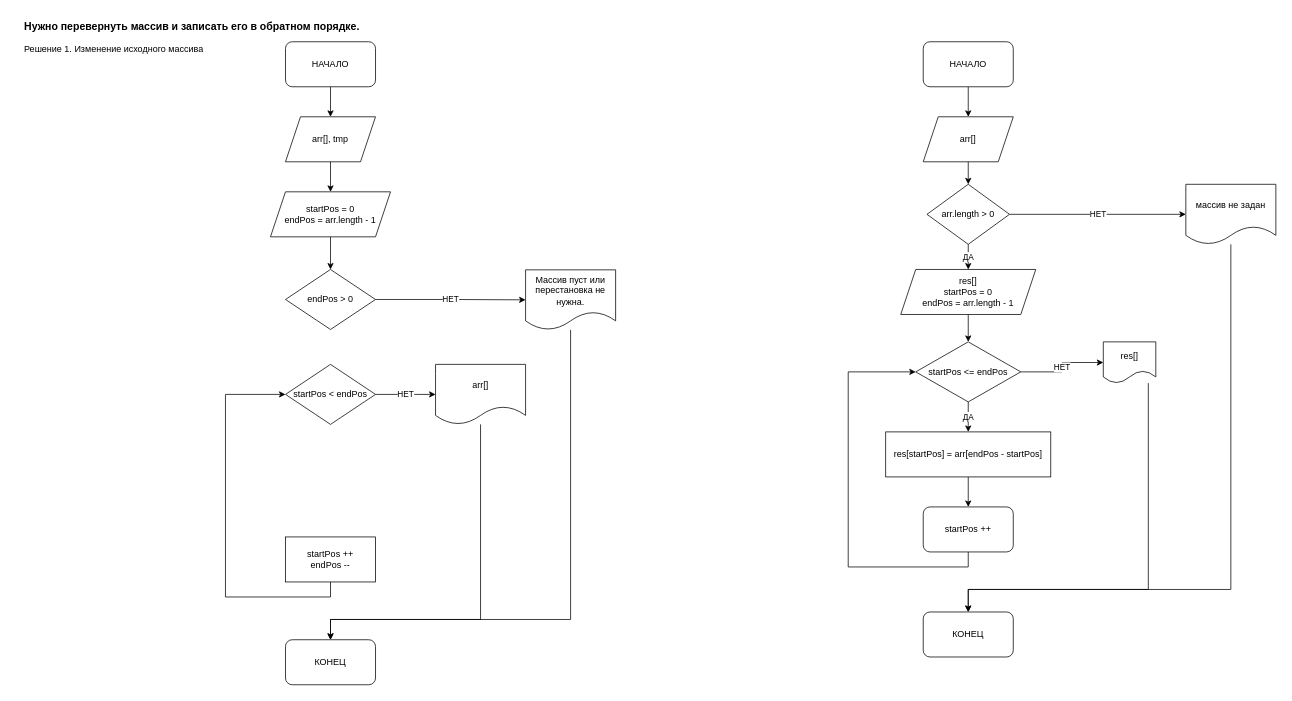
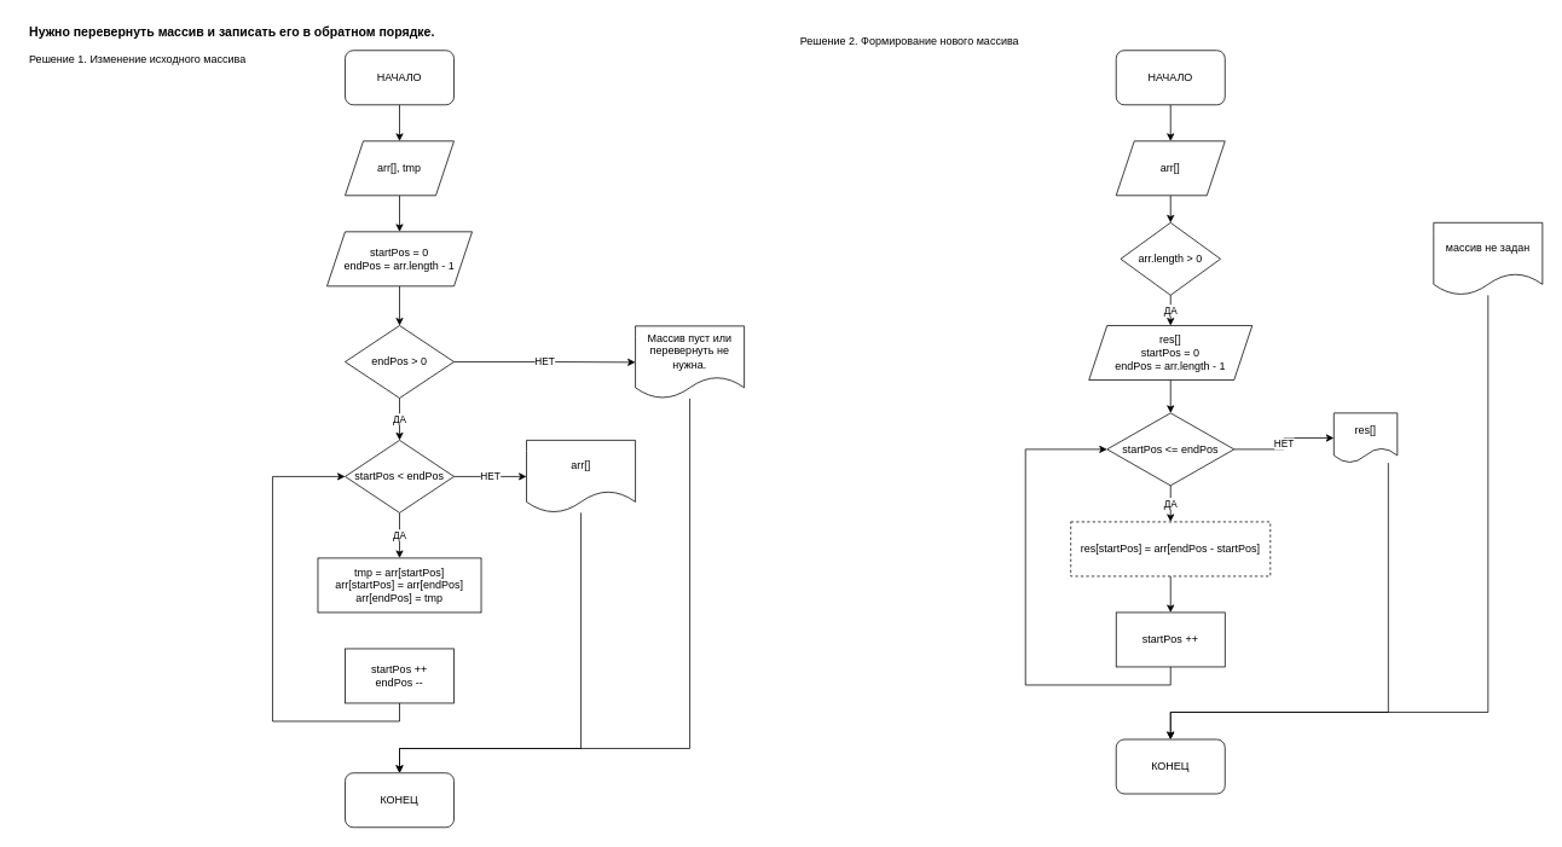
+ <mxCell id="24" value="Решение 2. Формирование нового массива&lt;br&gt;" style="text;html=1;resizable=0;autosize=1;align=left;verticalAlign=middle;points=[];fillColor=none;strokeColor=none;rounded=0;" vertex="1" parent="1"><mxGeometry x="880" y="35" width="260" height="20" as="geometry" /></mxCell>
- <mxCell id="29" value="НЕТ" style="edgeStyle=orthogonalEdgeStyle;rounded=0;orthogonalLoop=1;jettySize=auto;html=1;exitX=1;exitY=0.5;exitDx=0;exitDy=0;" edge="1" parent="1" source="31" target="33"><mxGeometry relative="1" as="geometry" /></mxCell>
- <mxCell id="12" value="Массив пуст или перестановка не нужна." style="shape=document;whiteSpace=wrap;html=1;boundedLbl=1;" parent="1" vertex="1"><mxGeometry x="700" y="359" width="120" height="80" as="geometry" /></mxCell>
+ <mxCell id="12" value="Массив пуст или перевернуть не нужна." style="shape=document;whiteSpace=wrap;html=1;boundedLbl=1;" parent="1" vertex="1"><mxGeometry x="700" y="359" width="120" height="80" as="geometry" /></mxCell>
+ <mxCell id="9" value="ДА" style="edgeStyle=orthogonalEdgeStyle;rounded=0;orthogonalLoop=1;jettySize=auto;html=1;exitX=0.5;exitY=1;exitDx=0;exitDy=0;entryX=0.5;entryY=0;entryDx=0;entryDy=0;" parent="1" source="10" target="15" edge="1"><mxGeometry relative="1" as="geometry" /></mxCell>
+ <mxCell id="14" value="ДА" style="edgeStyle=orthogonalEdgeStyle;rounded=0;orthogonalLoop=1;jettySize=auto;html=1;exitX=0.5;exitY=1;exitDx=0;exitDy=0;entryX=0.5;entryY=0;entryDx=0;entryDy=0;" parent="1" source="15" target="18" edge="1"><mxGeometry relative="1" as="geometry" /></mxCell>
- <mxCell id="40" value="res[startPos] = arr[endPos - startPos]" style="rounded=0;whiteSpace=wrap;html=1;" vertex="1" parent="1"><mxGeometry x="1180" y="575" width="220" height="60" as="geometry" /></mxCell>
+ <mxCell id="40" value="res[startPos] = arr[endPos - startPos]" style="rounded=0;whiteSpace=wrap;html=1;dashed=1;" vertex="1" parent="1"><mxGeometry x="1180" y="575" width="220" height="60" as="geometry" /></mxCell>
+ <mxCell id="18" value="tmp = arr[startPos]&lt;br&gt;arr[startPos] = arr[endPos]&lt;br&gt;arr[endPos] = tmp" style="rounded=0;whiteSpace=wrap;html=1;" parent="1" vertex="1"><mxGeometry x="350" y="615" width="180" height="60" as="geometry" /></mxCell>
- <mxCell id="42" value="startPos ++" style="whiteSpace=wrap;html=1;rounded=1;" vertex="1" parent="1"><mxGeometry x="1230" y="675" width="120" height="60" as="geometry" /></mxCell>
+ <mxCell id="42" value="startPos ++" style="rounded=0;whiteSpace=wrap;html=1;" vertex="1" parent="1"><mxGeometry x="1230" y="675" width="120" height="60" as="geometry" /></mxCell>
